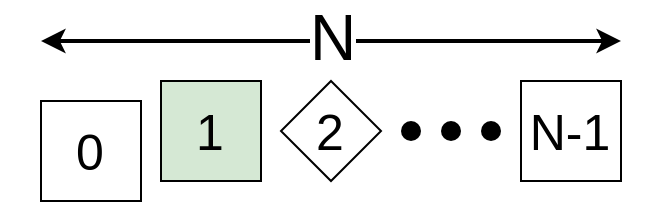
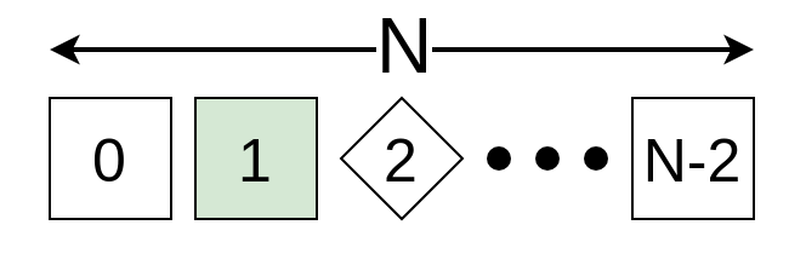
- <mxCell id="7" value="&lt;font style=&quot;font-size: 25px&quot;&gt;N-1&lt;/font&gt;" style="rounded=0;whiteSpace=wrap;html=1;" parent="1" vertex="1"><mxGeometry x="260" y="40" width="50" height="50" as="geometry" /></mxCell>
+ <mxCell id="7" value="&lt;font style=&quot;font-size: 25px&quot;&gt;N-2&lt;/font&gt;" style="rounded=0;whiteSpace=wrap;html=1;" parent="1" vertex="1"><mxGeometry x="260" y="40" width="50" height="50" as="geometry" /></mxCell>
- <mxCell id="2" value="&lt;font style=&quot;font-size: 25px&quot;&gt;0&lt;/font&gt;" style="rounded=0;whiteSpace=wrap;html=1;" parent="1" vertex="1"><mxGeometry x="20" y="50" width="50" height="50" as="geometry" /></mxCell>
+ <mxCell id="2" value="&lt;font style=&quot;font-size: 25px&quot;&gt;0&lt;/font&gt;" style="rounded=0;whiteSpace=wrap;html=1;" parent="1" vertex="1"><mxGeometry x="20" y="40" width="50" height="50" as="geometry" /></mxCell>
